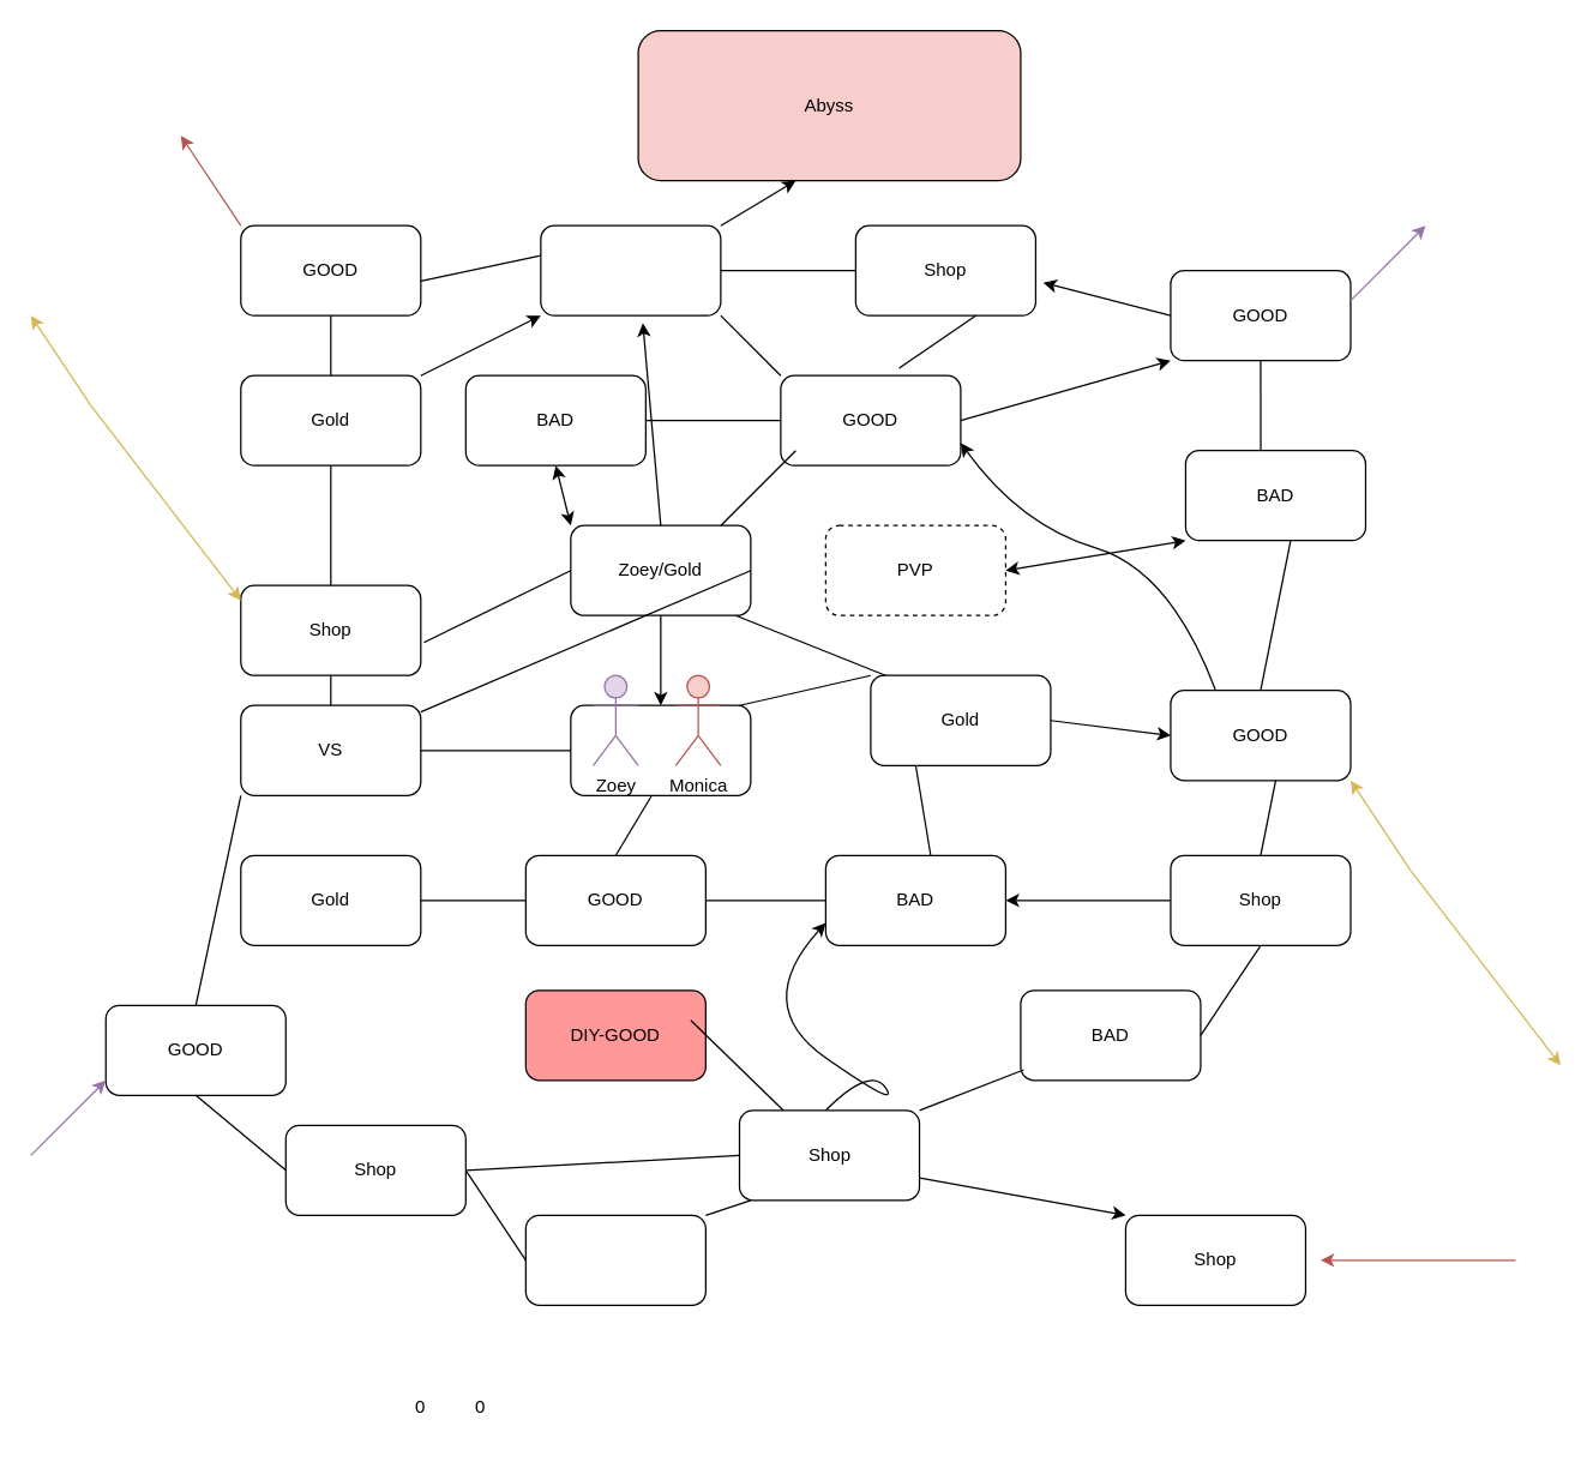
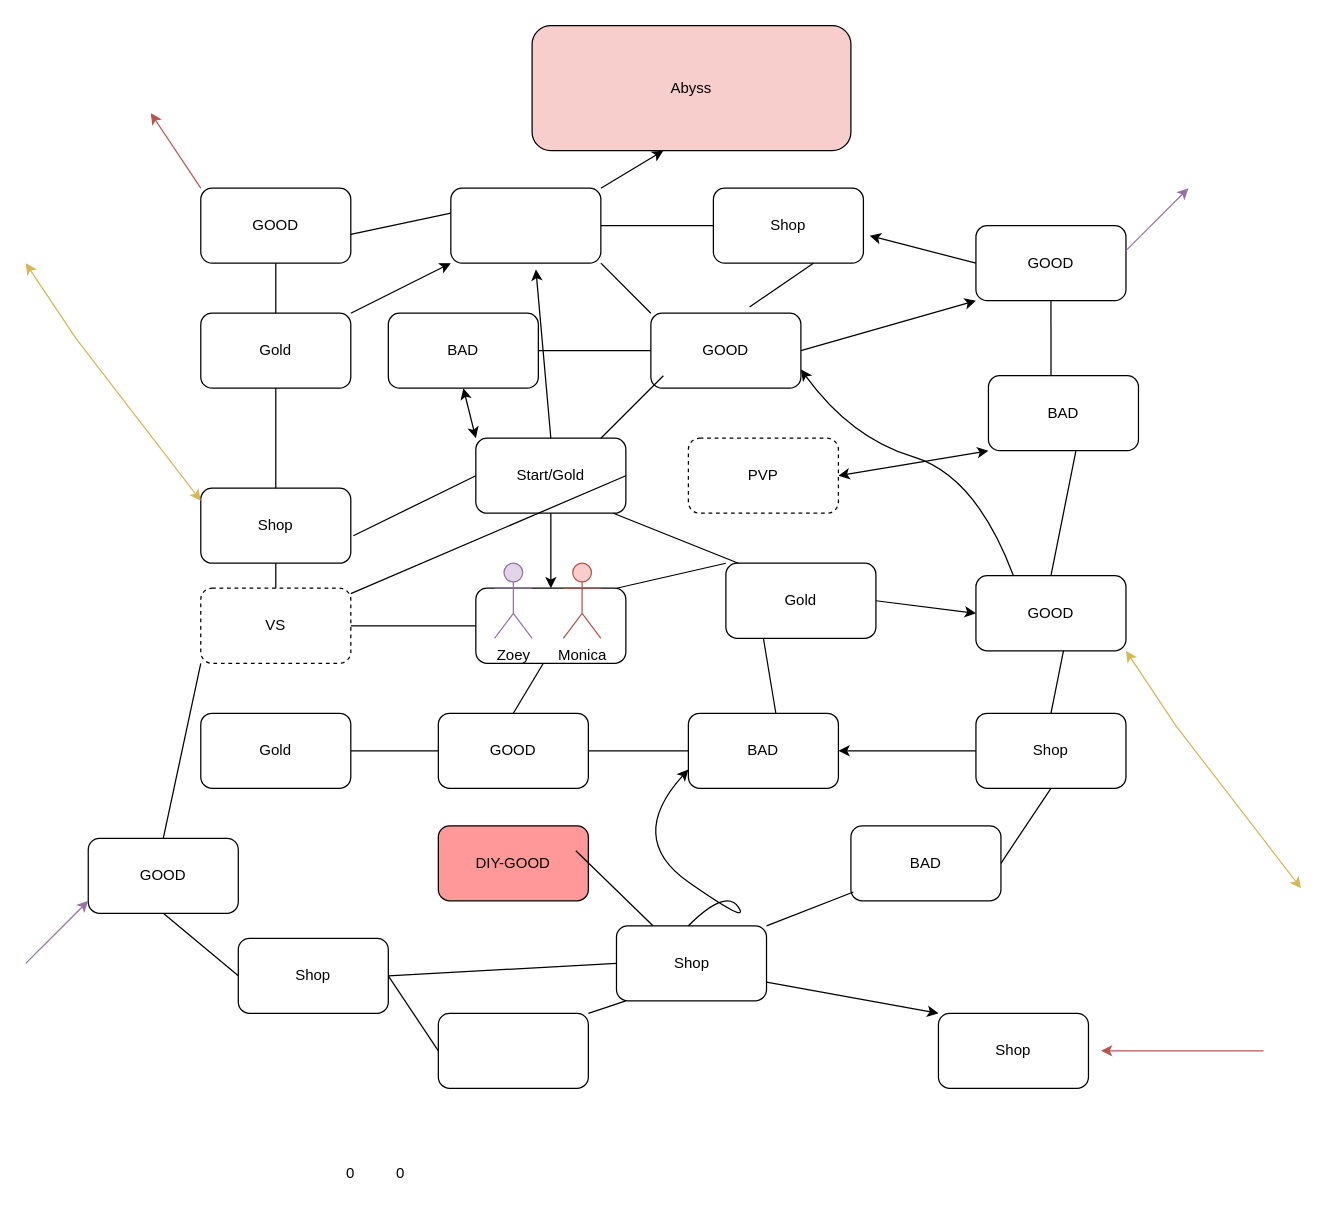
- <mxCell id="2" value="Zoey/Gold" style="rounded=1;whiteSpace=wrap;html=1;" vertex="1" parent="1"><mxGeometry x="380" y="350" width="120" height="60" as="geometry" /></mxCell>
+ <mxCell id="2" value="Start/Gold" style="rounded=1;whiteSpace=wrap;html=1;" vertex="1" parent="1"><mxGeometry x="380" y="350" width="120" height="60" as="geometry" /></mxCell>
- <mxCell id="16" value="VS" style="rounded=1;whiteSpace=wrap;html=1;" vertex="1" parent="1"><mxGeometry x="160" y="470" width="120" height="60" as="geometry" /></mxCell>
+ <mxCell id="16" value="VS" style="rounded=1;whiteSpace=wrap;html=1;dashed=1;" vertex="1" parent="1"><mxGeometry x="160" y="470" width="120" height="60" as="geometry" /></mxCell>
